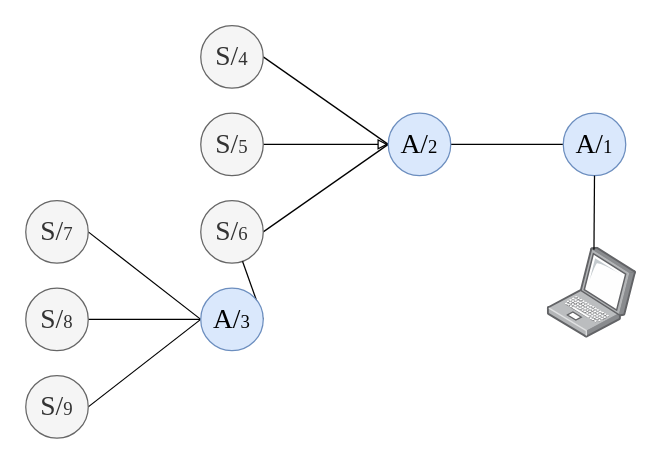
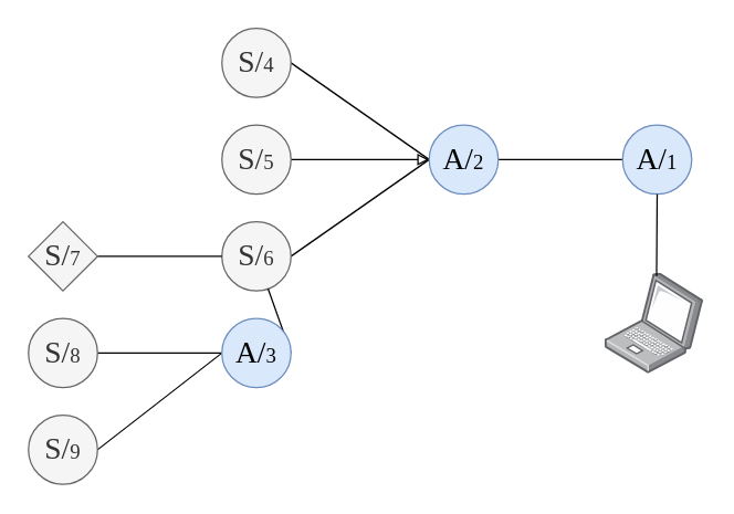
- <mxCell id="13" value="&lt;font style=&quot;font-size: 22px;&quot; face=&quot;Computer Modern Roman&quot;&gt;S/&lt;/font&gt;&lt;font style=&quot;font-size: 15px;&quot; face=&quot;Computer Modern Roman&quot;&gt;7&lt;/font&gt;" style="ellipse;whiteSpace=wrap;html=1;aspect=fixed;fillColor=#f5f5f5;strokeColor=#666666;fontColor=#333333;" vertex="1" parent="1"><mxGeometry x="20" y="160" width="50" height="50" as="geometry" /></mxCell>
+ <mxCell id="13" value="&lt;font style=&quot;font-size: 22px;&quot; face=&quot;Computer Modern Roman&quot;&gt;S/&lt;/font&gt;&lt;font style=&quot;font-size: 15px;&quot; face=&quot;Computer Modern Roman&quot;&gt;7&lt;/font&gt;" style="rhombus;whiteSpace=wrap;html=1;aspect=fixed;fillColor=#f5f5f5;strokeColor=#666666;fontColor=#333333;" vertex="1" parent="1"><mxGeometry x="20" y="160" width="50" height="50" as="geometry" /></mxCell>
- <mxCell id="12" style="rounded=0;orthogonalLoop=1;jettySize=auto;html=1;exitX=1;exitY=0.5;exitDx=0;exitDy=0;entryX=0;entryY=0.5;entryDx=0;entryDy=0;endArrow=none;endFill=0;" edge="1" parent="1" source="13" target="15"><mxGeometry relative="1" as="geometry" /></mxCell>
+ <mxCell id="12" style="rounded=0;orthogonalLoop=1;jettySize=auto;html=1;exitX=1;exitY=0.5;exitDx=0;exitDy=0;endArrow=none;endFill=0;" edge="1" parent="1" source="13" target="7"><mxGeometry relative="1" as="geometry" /></mxCell>
